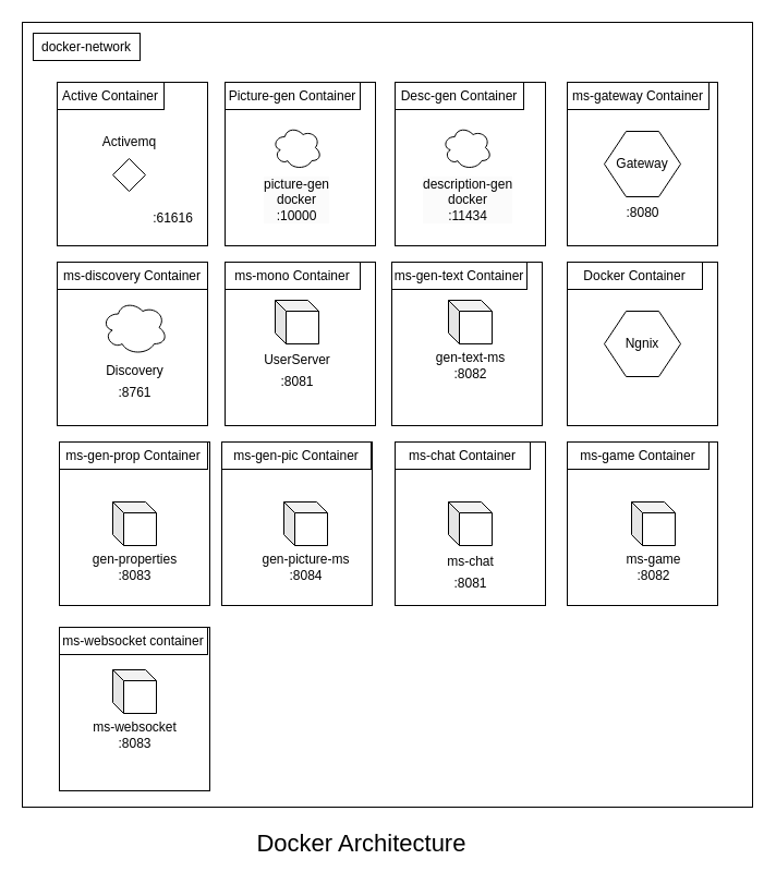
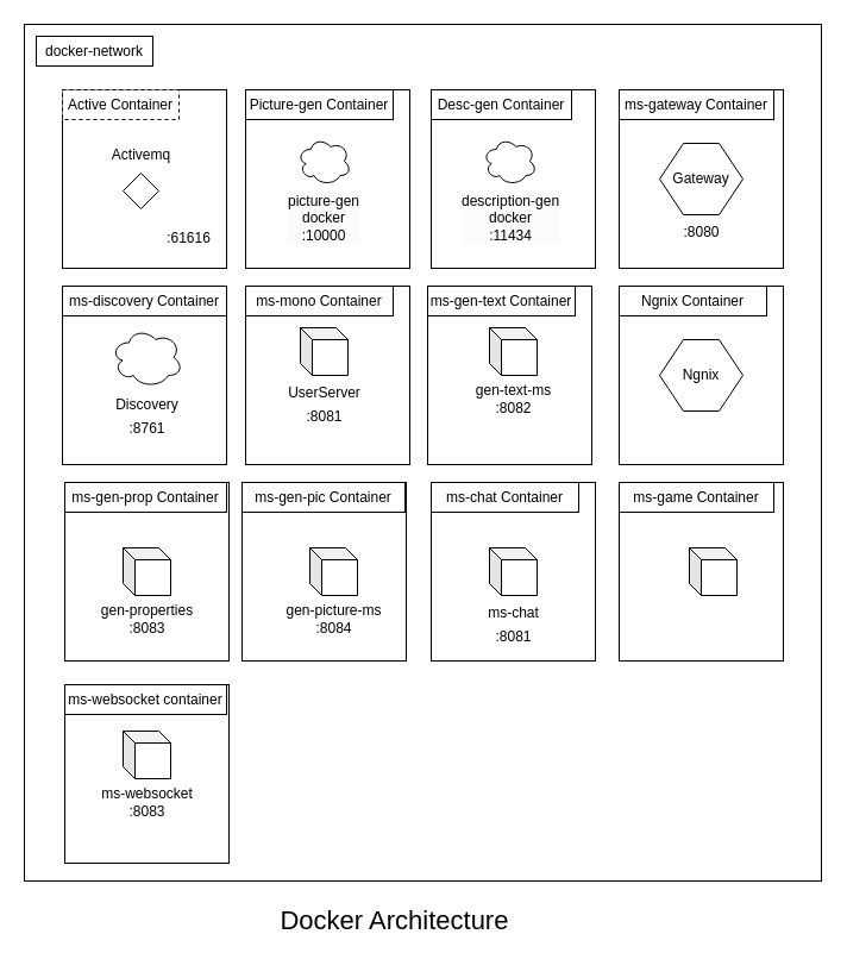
- <mxCell id="33" value="Active Container" style="rounded=0;whiteSpace=wrap;html=1;" vertex="1" parent="1"><mxGeometry x="52" y="75" width="98" height="25" as="geometry" /></mxCell>
+ <mxCell id="33" value="Active Container" style="rounded=0;whiteSpace=wrap;html=1;dashed=1;" vertex="1" parent="1"><mxGeometry x="52" y="75" width="98" height="25" as="geometry" /></mxCell>
- <mxCell id="56" value="Docker Container" style="rounded=0;whiteSpace=wrap;html=1;" vertex="1" parent="1"><mxGeometry x="520" y="240" width="124" height="25" as="geometry" /></mxCell>
+ <mxCell id="56" value="Ngnix Container" style="rounded=0;whiteSpace=wrap;html=1;" vertex="1" parent="1"><mxGeometry x="520" y="240" width="124" height="25" as="geometry" /></mxCell>
- <mxCell id="46" value="ms-game&lt;br&gt;&lt;div&gt;:8082&lt;/div&gt;" style="text;html=1;align=center;verticalAlign=middle;resizable=0;points=[];autosize=1;strokeColor=none;fillColor=none;" vertex="1" parent="1"><mxGeometry x="564" y="500" width="70" height="40" as="geometry" /></mxCell>
